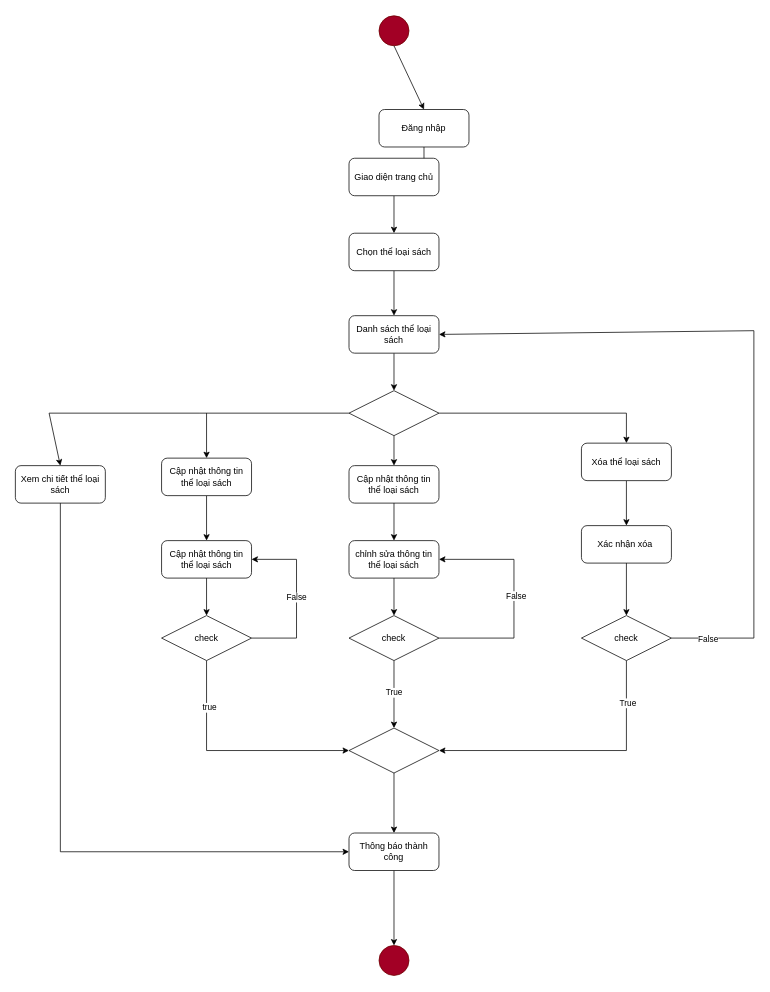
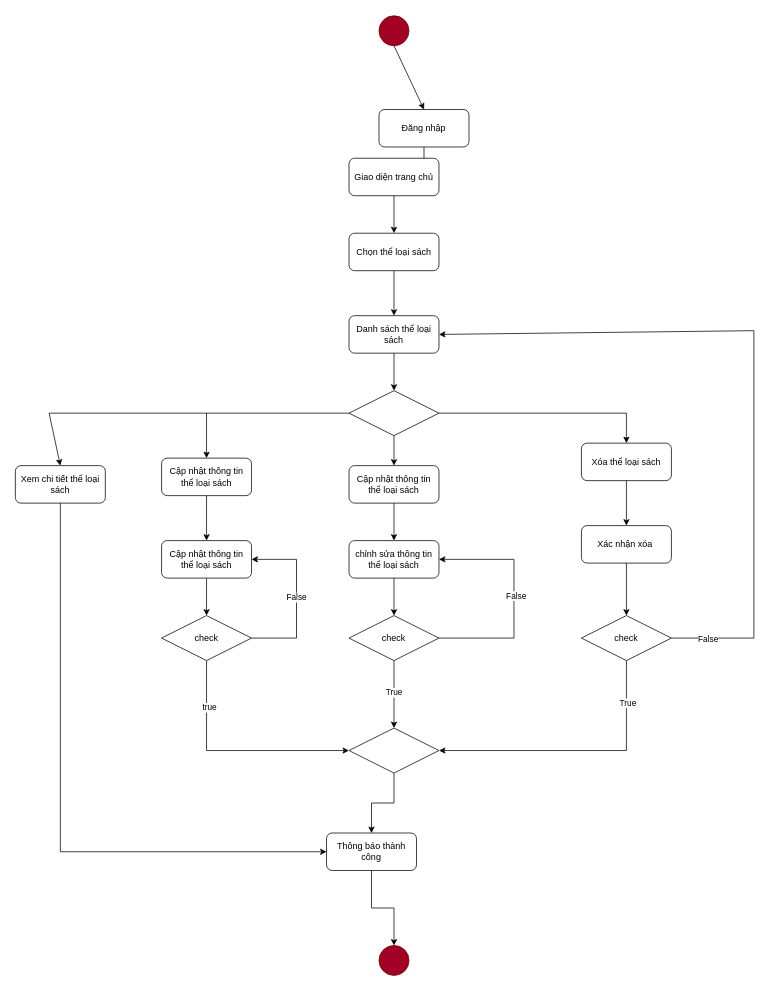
- <mxCell id="49" value="Thông báo thành công" style="rounded=1;whiteSpace=wrap;html=1;" parent="1" vertex="1"><mxGeometry x="465" y="1110" width="120" height="50" as="geometry" /></mxCell>
+ <mxCell id="49" value="Thông báo thành công" style="rounded=1;whiteSpace=wrap;html=1;" parent="1" vertex="1"><mxGeometry x="435" y="1110" width="120" height="50" as="geometry" /></mxCell>
